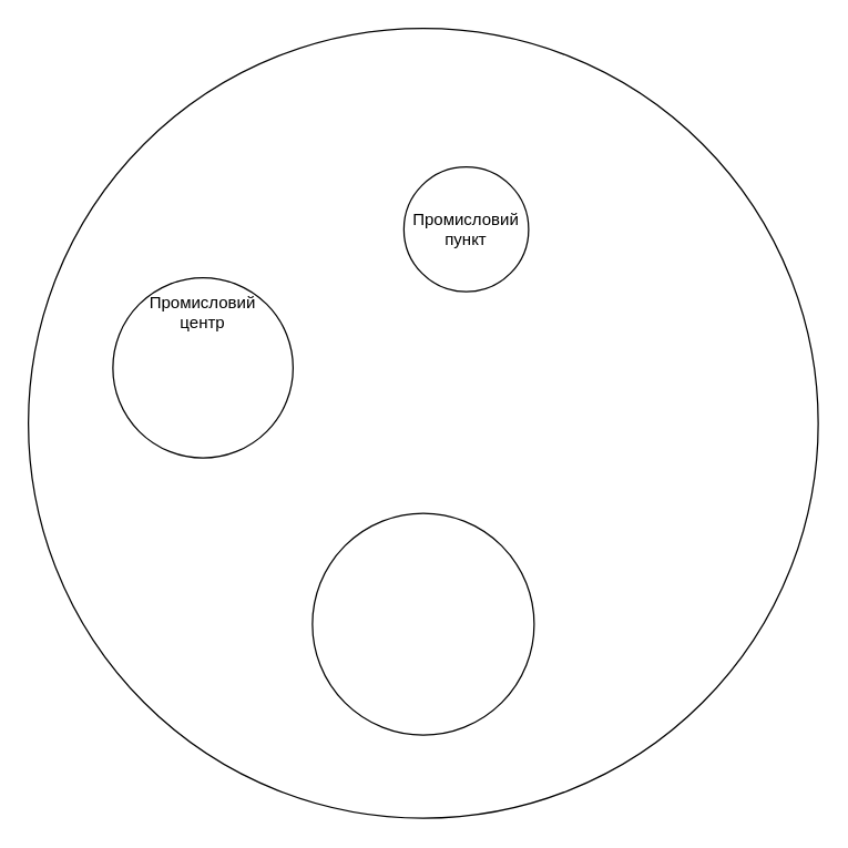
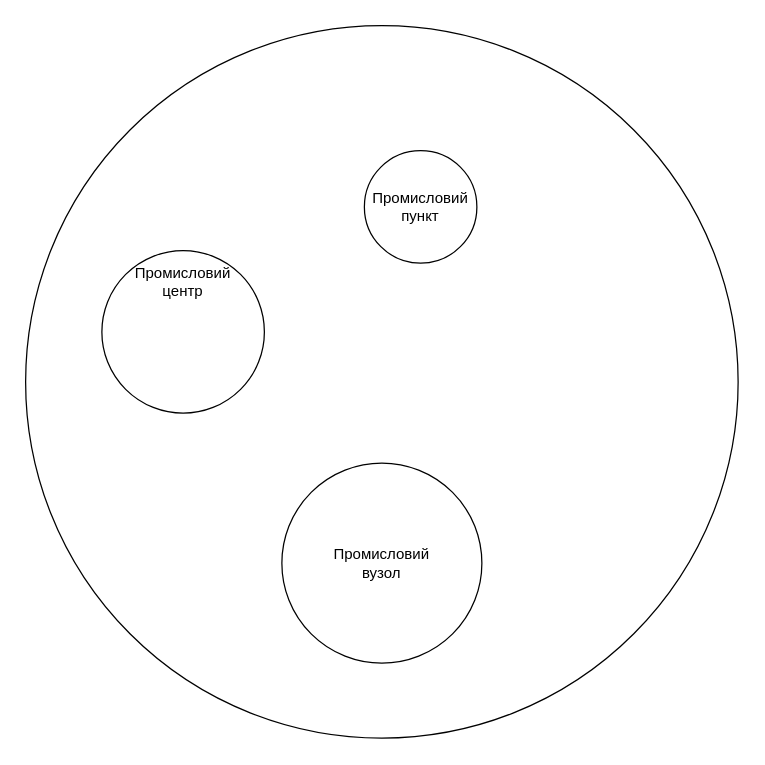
+ <mxCell id="5" value="Промисловий вузол" style="text;html=1;strokeColor=none;fillColor=none;align=center;verticalAlign=middle;whiteSpace=wrap;rounded=0;" vertex="1" parent="3"><mxGeometry x="50" y="65" width="60" height="30" as="geometry" /></mxCell>
